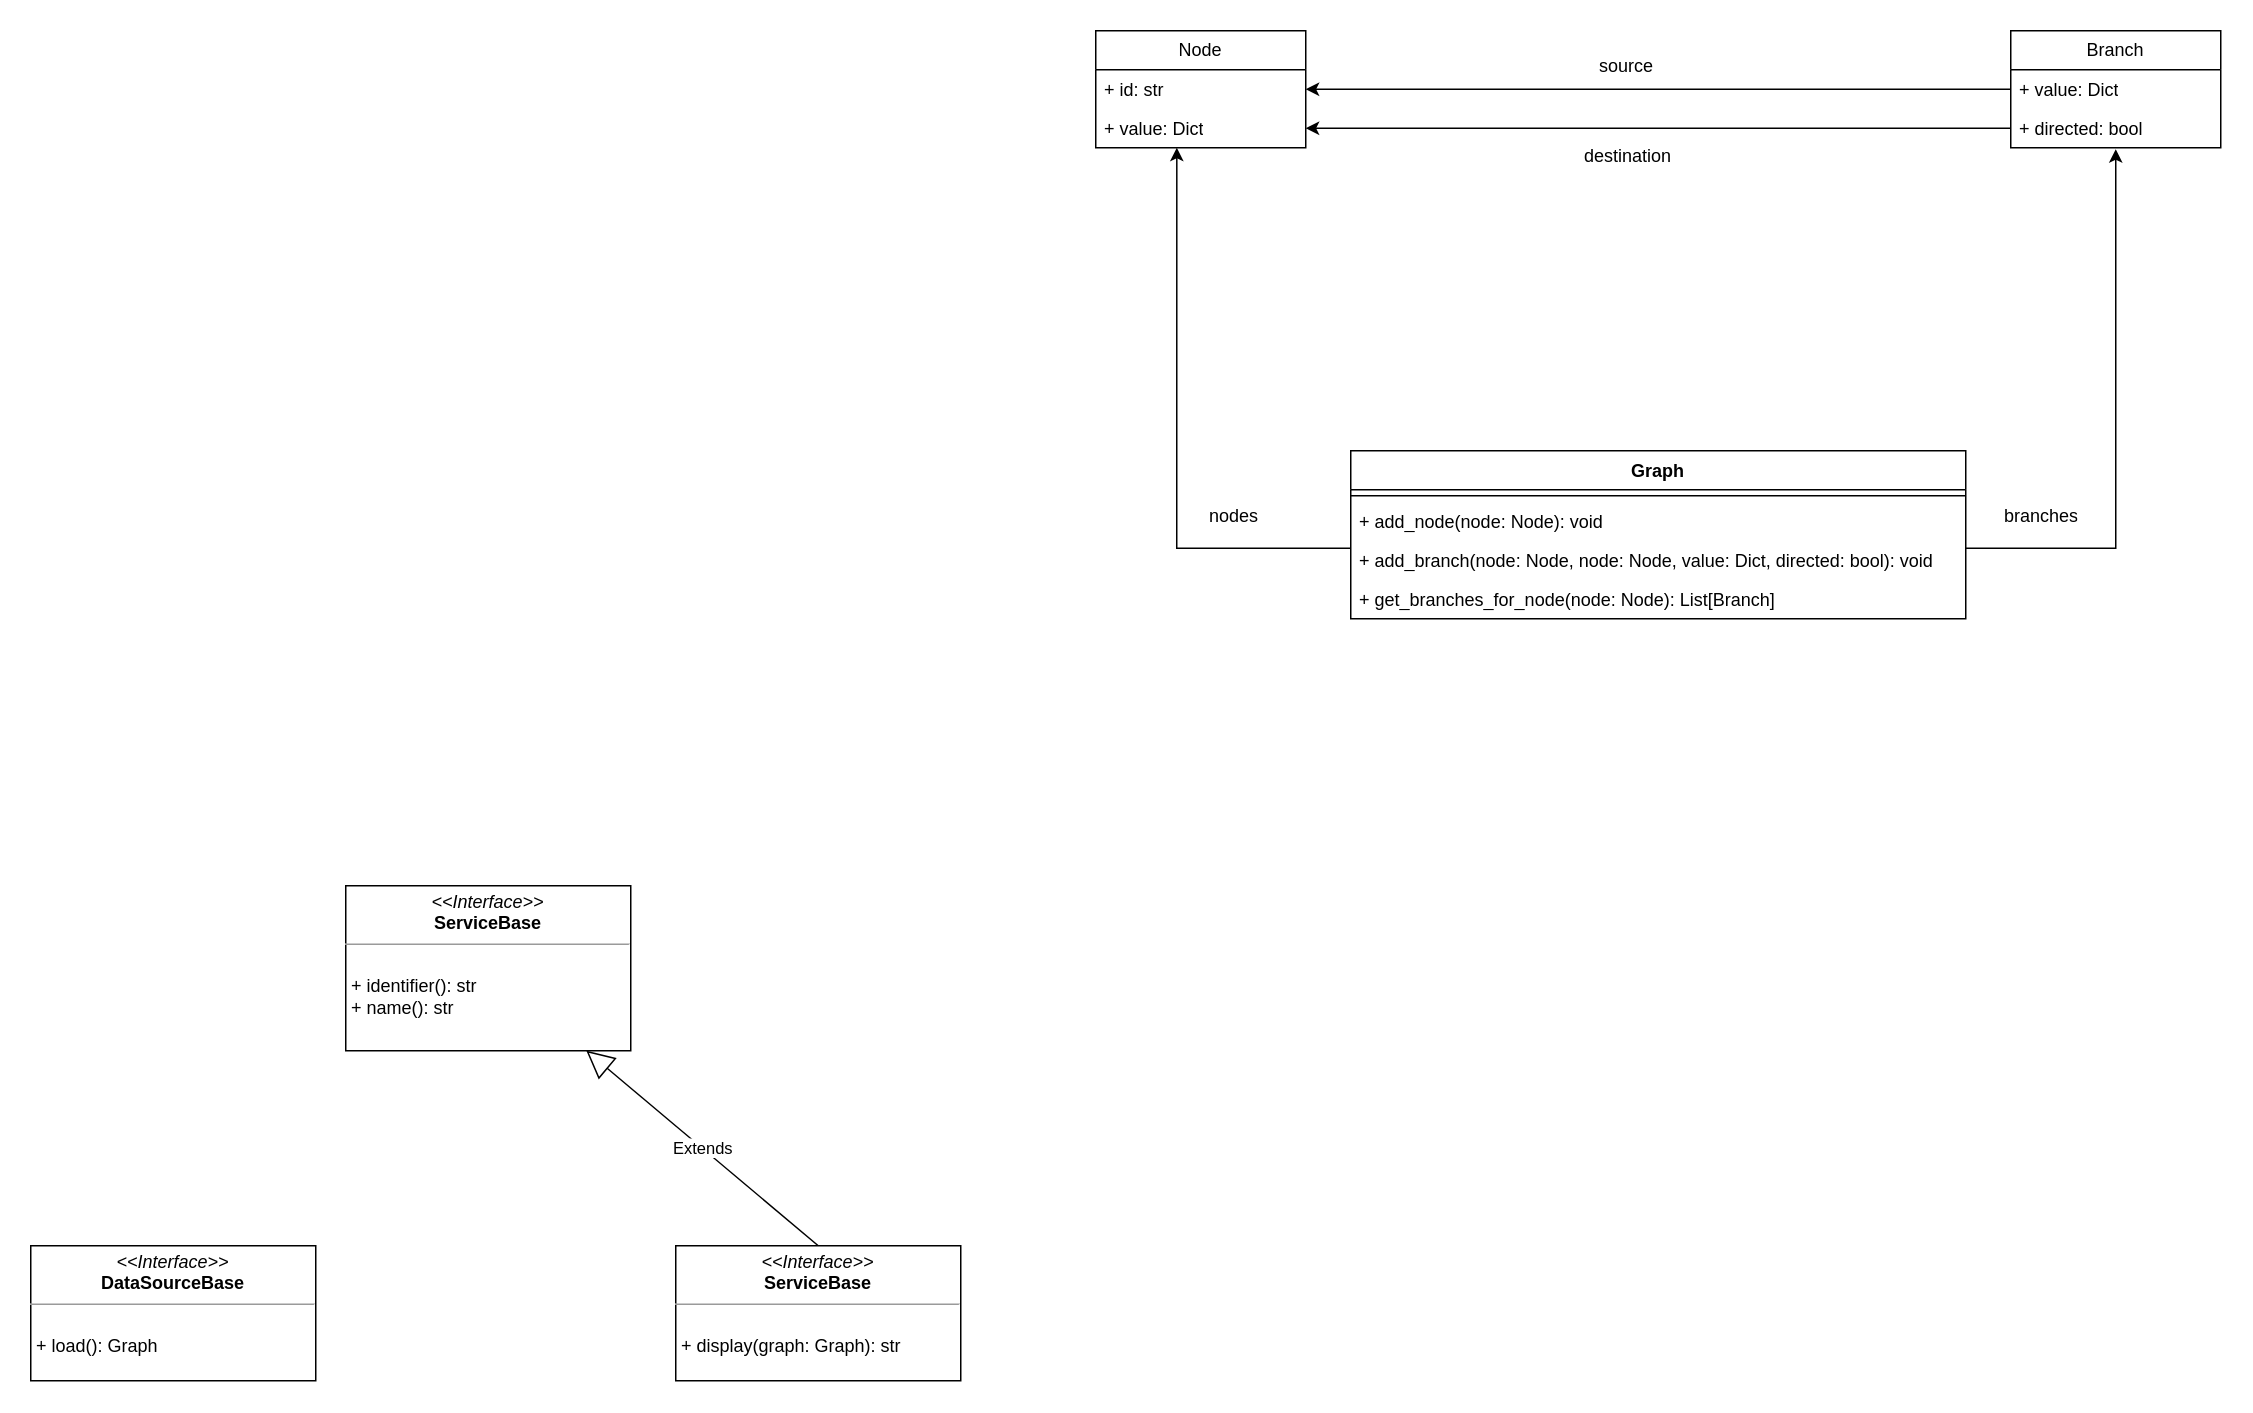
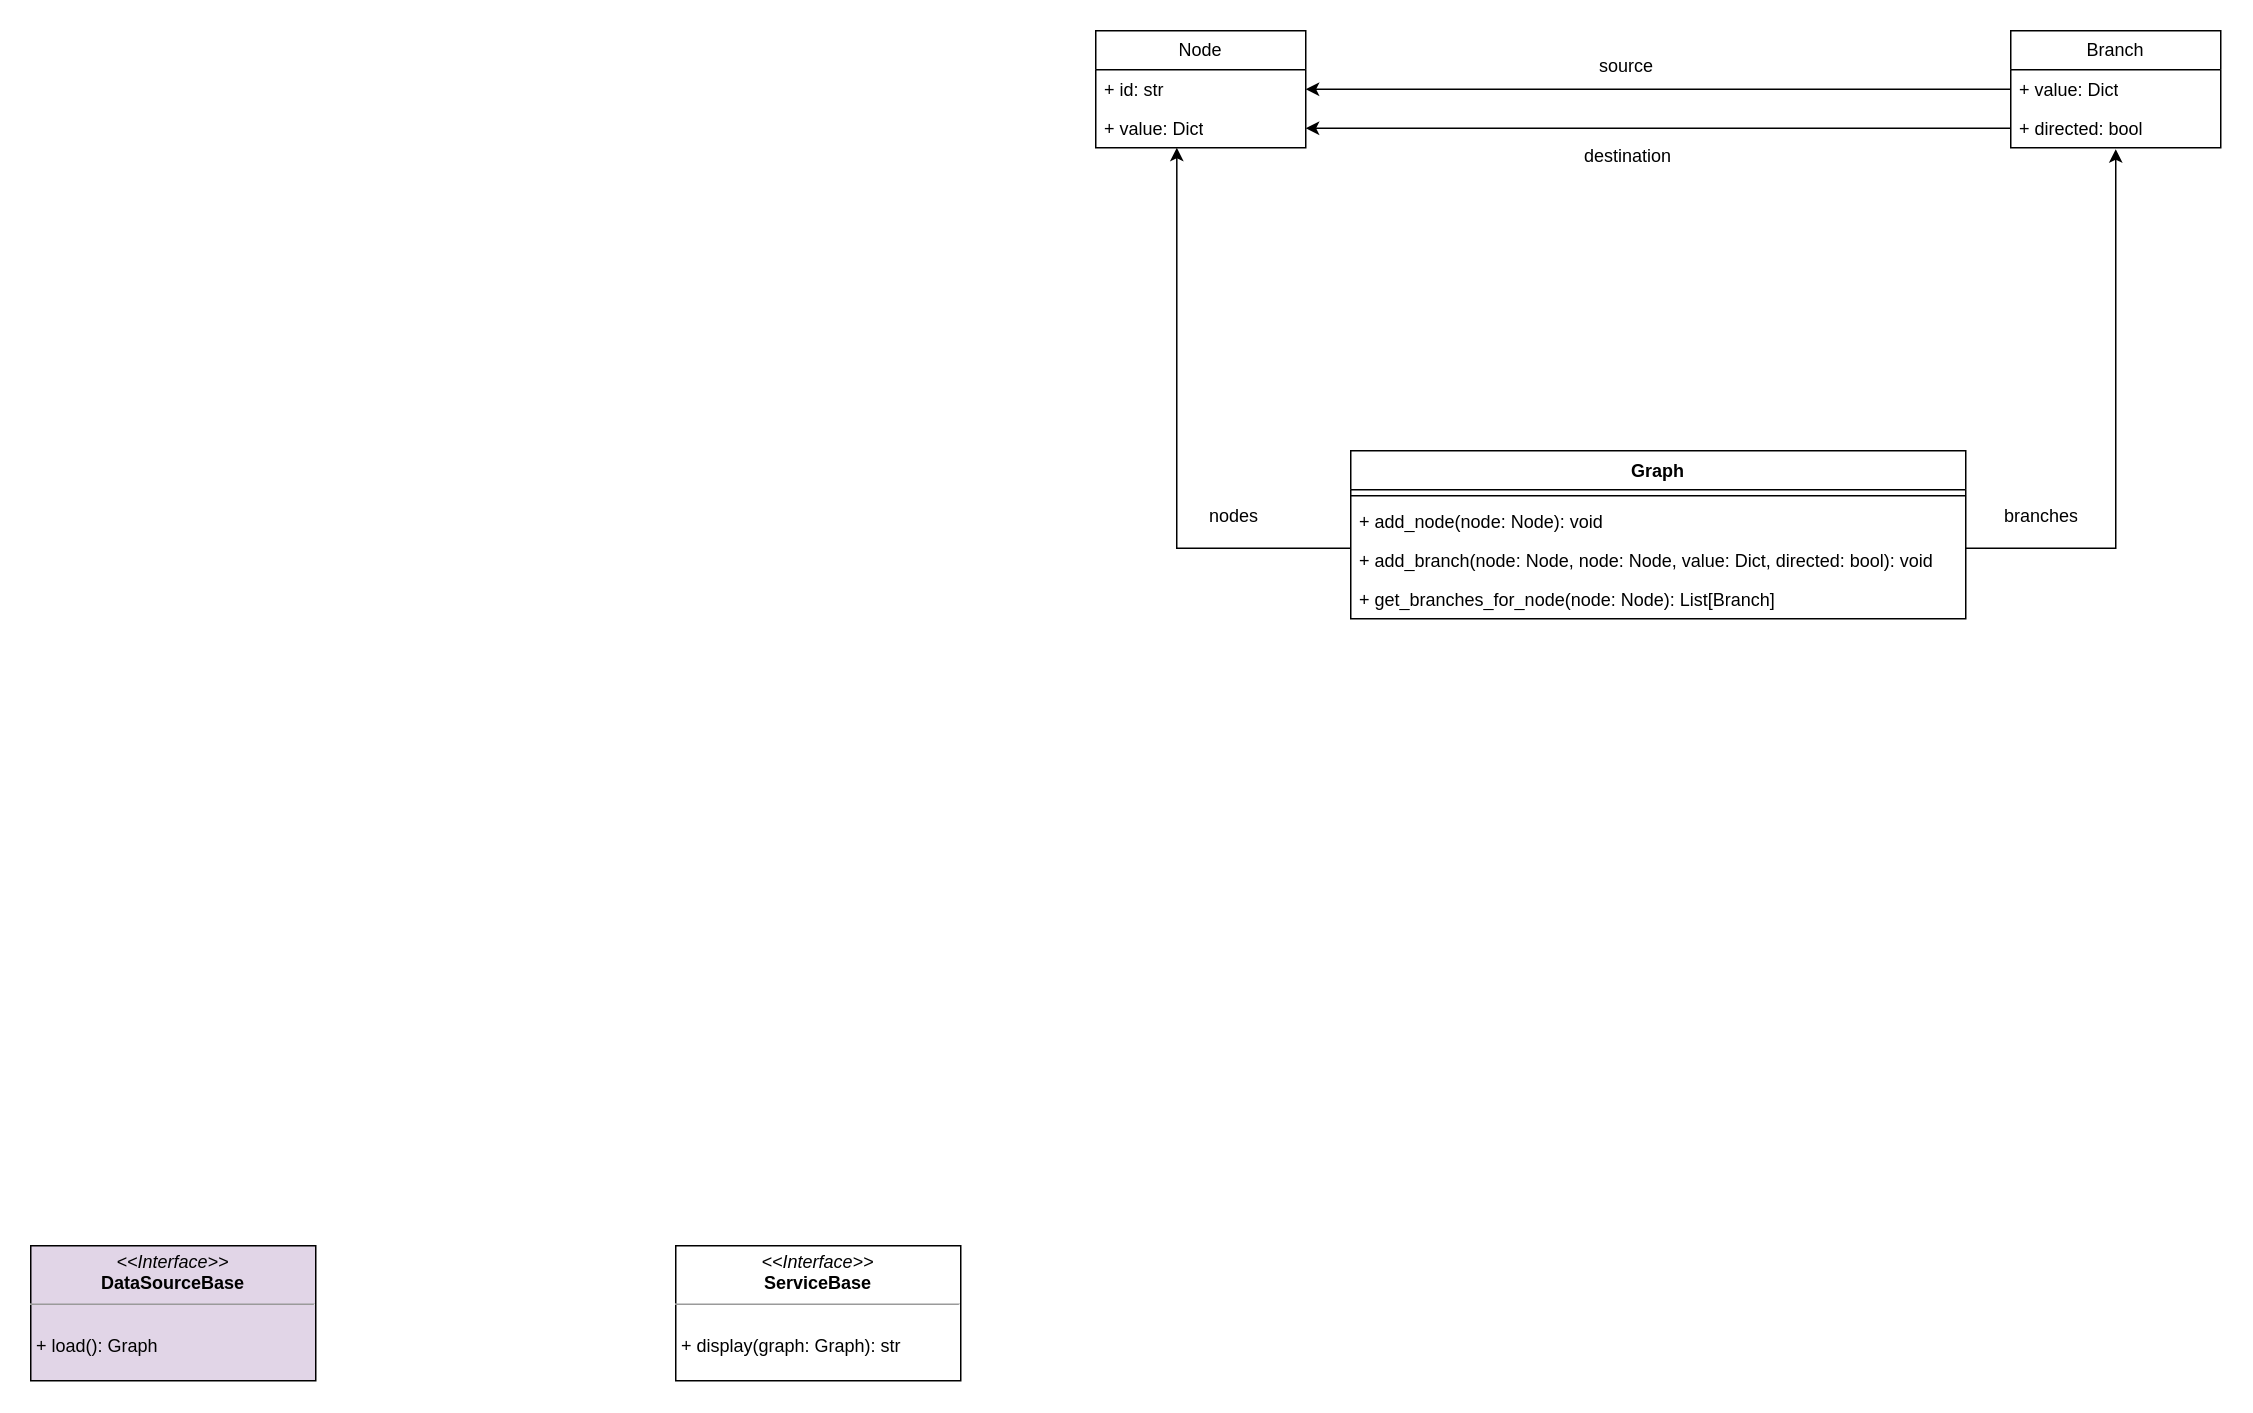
- <mxCell id="22" value="&lt;p style=&quot;margin:0px;margin-top:4px;text-align:center;&quot;&gt;&lt;i&gt;&amp;lt;&amp;lt;Interface&amp;gt;&amp;gt;&lt;/i&gt;&lt;br&gt;&lt;b&gt;ServiceBase&lt;/b&gt;&lt;/p&gt;&lt;hr size=&quot;1&quot;&gt;&lt;p style=&quot;margin:0px;margin-left:4px;&quot;&gt;&lt;br&gt;&lt;/p&gt;&lt;p style=&quot;margin:0px;margin-left:4px;&quot;&gt;+ identifier(): str&lt;br&gt;+ name(): str&lt;/p&gt;" style="verticalAlign=top;align=left;overflow=fill;fontSize=12;fontFamily=Helvetica;html=1;whiteSpace=wrap;" vertex="1" parent="1"><mxGeometry x="230" y="590" width="190" height="110" as="geometry" /></mxCell>
- <mxCell id="21" value="Extends" style="endArrow=block;endSize=16;endFill=0;html=1;rounded=0;exitX=0.5;exitY=0;exitDx=0;exitDy=0;" edge="1" parent="1" source="24" target="22"><mxGeometry width="160" relative="1" as="geometry"><mxPoint x="720" y="580" as="sourcePoint" /><mxPoint x="880" y="580" as="targetPoint" /></mxGeometry></mxCell>
- <mxCell id="23" value="&lt;p style=&quot;margin:0px;margin-top:4px;text-align:center;&quot;&gt;&lt;i&gt;&amp;lt;&amp;lt;Interface&amp;gt;&amp;gt;&lt;/i&gt;&lt;br&gt;&lt;b&gt;DataSourceBase&lt;/b&gt;&lt;/p&gt;&lt;hr size=&quot;1&quot;&gt;&lt;p style=&quot;margin:0px;margin-left:4px;&quot;&gt;&lt;br&gt;&lt;/p&gt;&lt;p style=&quot;margin:0px;margin-left:4px;&quot;&gt;+ load(): Graph&lt;br&gt;&lt;/p&gt;" style="verticalAlign=top;align=left;overflow=fill;fontSize=12;fontFamily=Helvetica;html=1;whiteSpace=wrap;" vertex="1" parent="1"><mxGeometry x="20" y="830" width="190" height="90" as="geometry" /></mxCell>
+ <mxCell id="23" value="&lt;p style=&quot;margin:0px;margin-top:4px;text-align:center;&quot;&gt;&lt;i&gt;&amp;lt;&amp;lt;Interface&amp;gt;&amp;gt;&lt;/i&gt;&lt;br&gt;&lt;b&gt;DataSourceBase&lt;/b&gt;&lt;/p&gt;&lt;hr size=&quot;1&quot;&gt;&lt;p style=&quot;margin:0px;margin-left:4px;&quot;&gt;&lt;br&gt;&lt;/p&gt;&lt;p style=&quot;margin:0px;margin-left:4px;&quot;&gt;+ load(): Graph&lt;br&gt;&lt;/p&gt;" style="verticalAlign=top;align=left;overflow=fill;fontSize=12;fontFamily=Helvetica;html=1;whiteSpace=wrap;fillColor=#e1d5e7;" vertex="1" parent="1"><mxGeometry x="20" y="830" width="190" height="90" as="geometry" /></mxCell>
